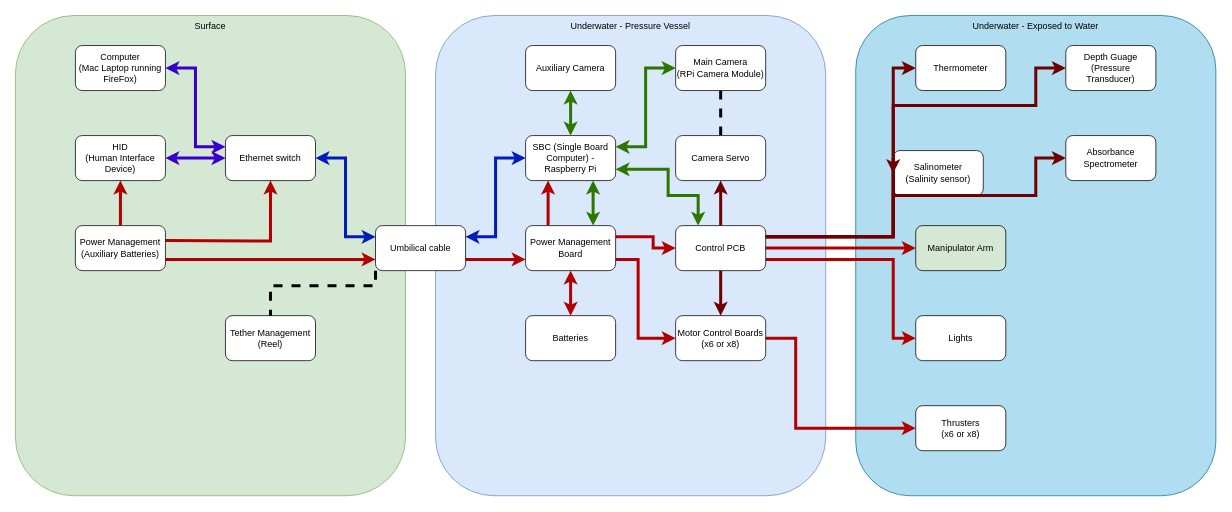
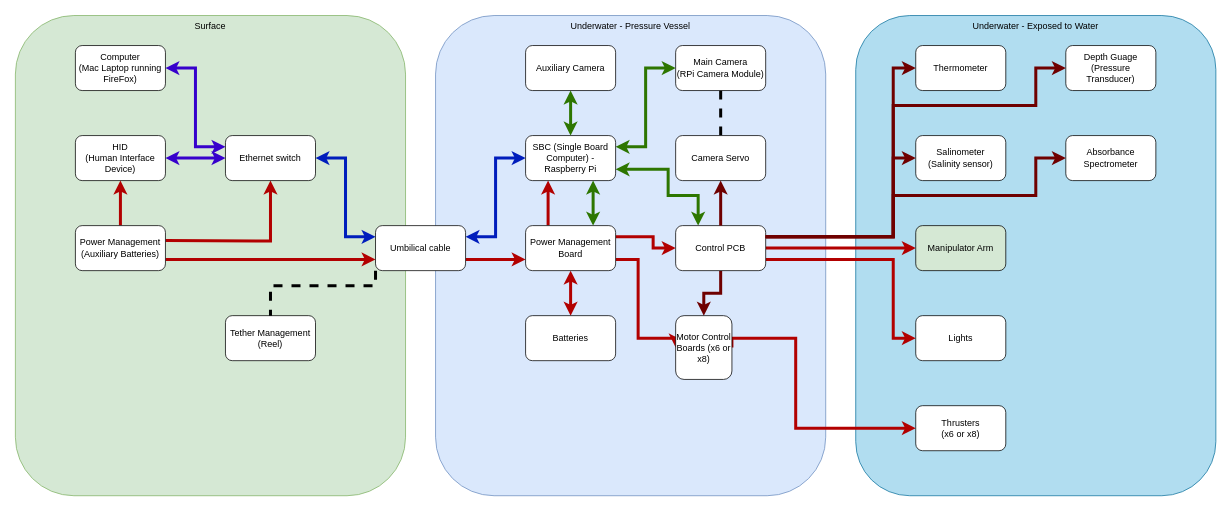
- <mxCell id="44" value="Salinometer&lt;br&gt;(Salinity sensor)" style="rounded=1;whiteSpace=wrap;html=1;" parent="1" vertex="1"><mxGeometry x="1190" y="200" width="120" height="60" as="geometry" /></mxCell>
+ <mxCell id="44" value="Salinometer&lt;br&gt;(Salinity sensor)" style="rounded=1;whiteSpace=wrap;html=1;" parent="1" vertex="1"><mxGeometry x="1220" y="180" width="120" height="60" as="geometry" /></mxCell>
- <mxCell id="36" value="Motor Control Boards (x6 or x8)" style="rounded=1;whiteSpace=wrap;html=1;" parent="1" vertex="1"><mxGeometry x="900" y="420" width="120" height="60" as="geometry" /></mxCell>
+ <mxCell id="36" value="Motor Control Boards (x6 or x8)" style="rounded=1;whiteSpace=wrap;html=1;" parent="1" vertex="1"><mxGeometry x="900" y="420" width="75" height="85" as="geometry" /></mxCell>
